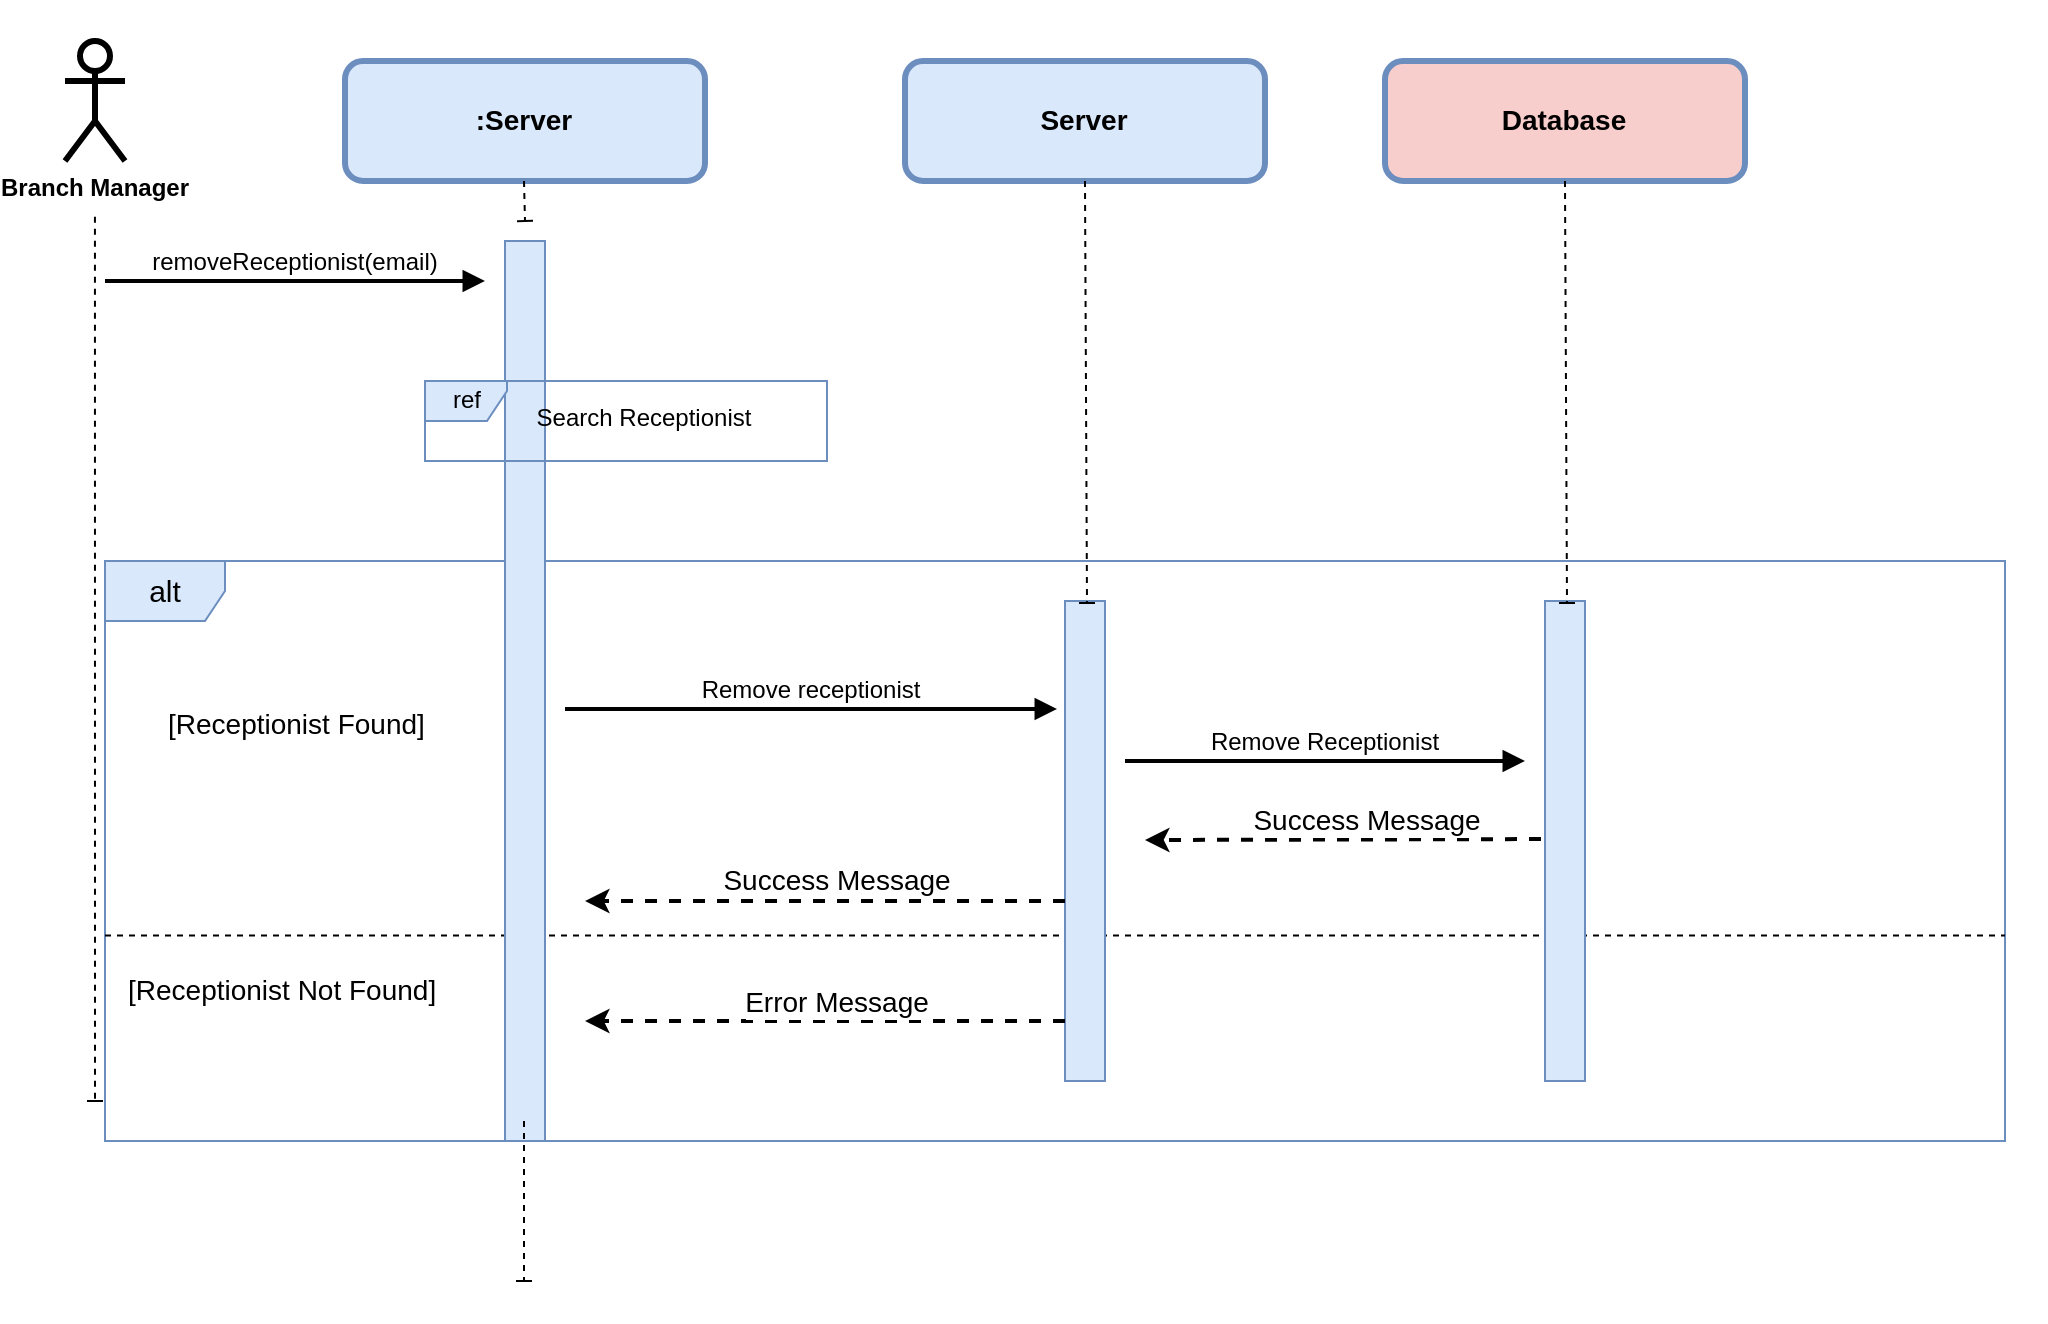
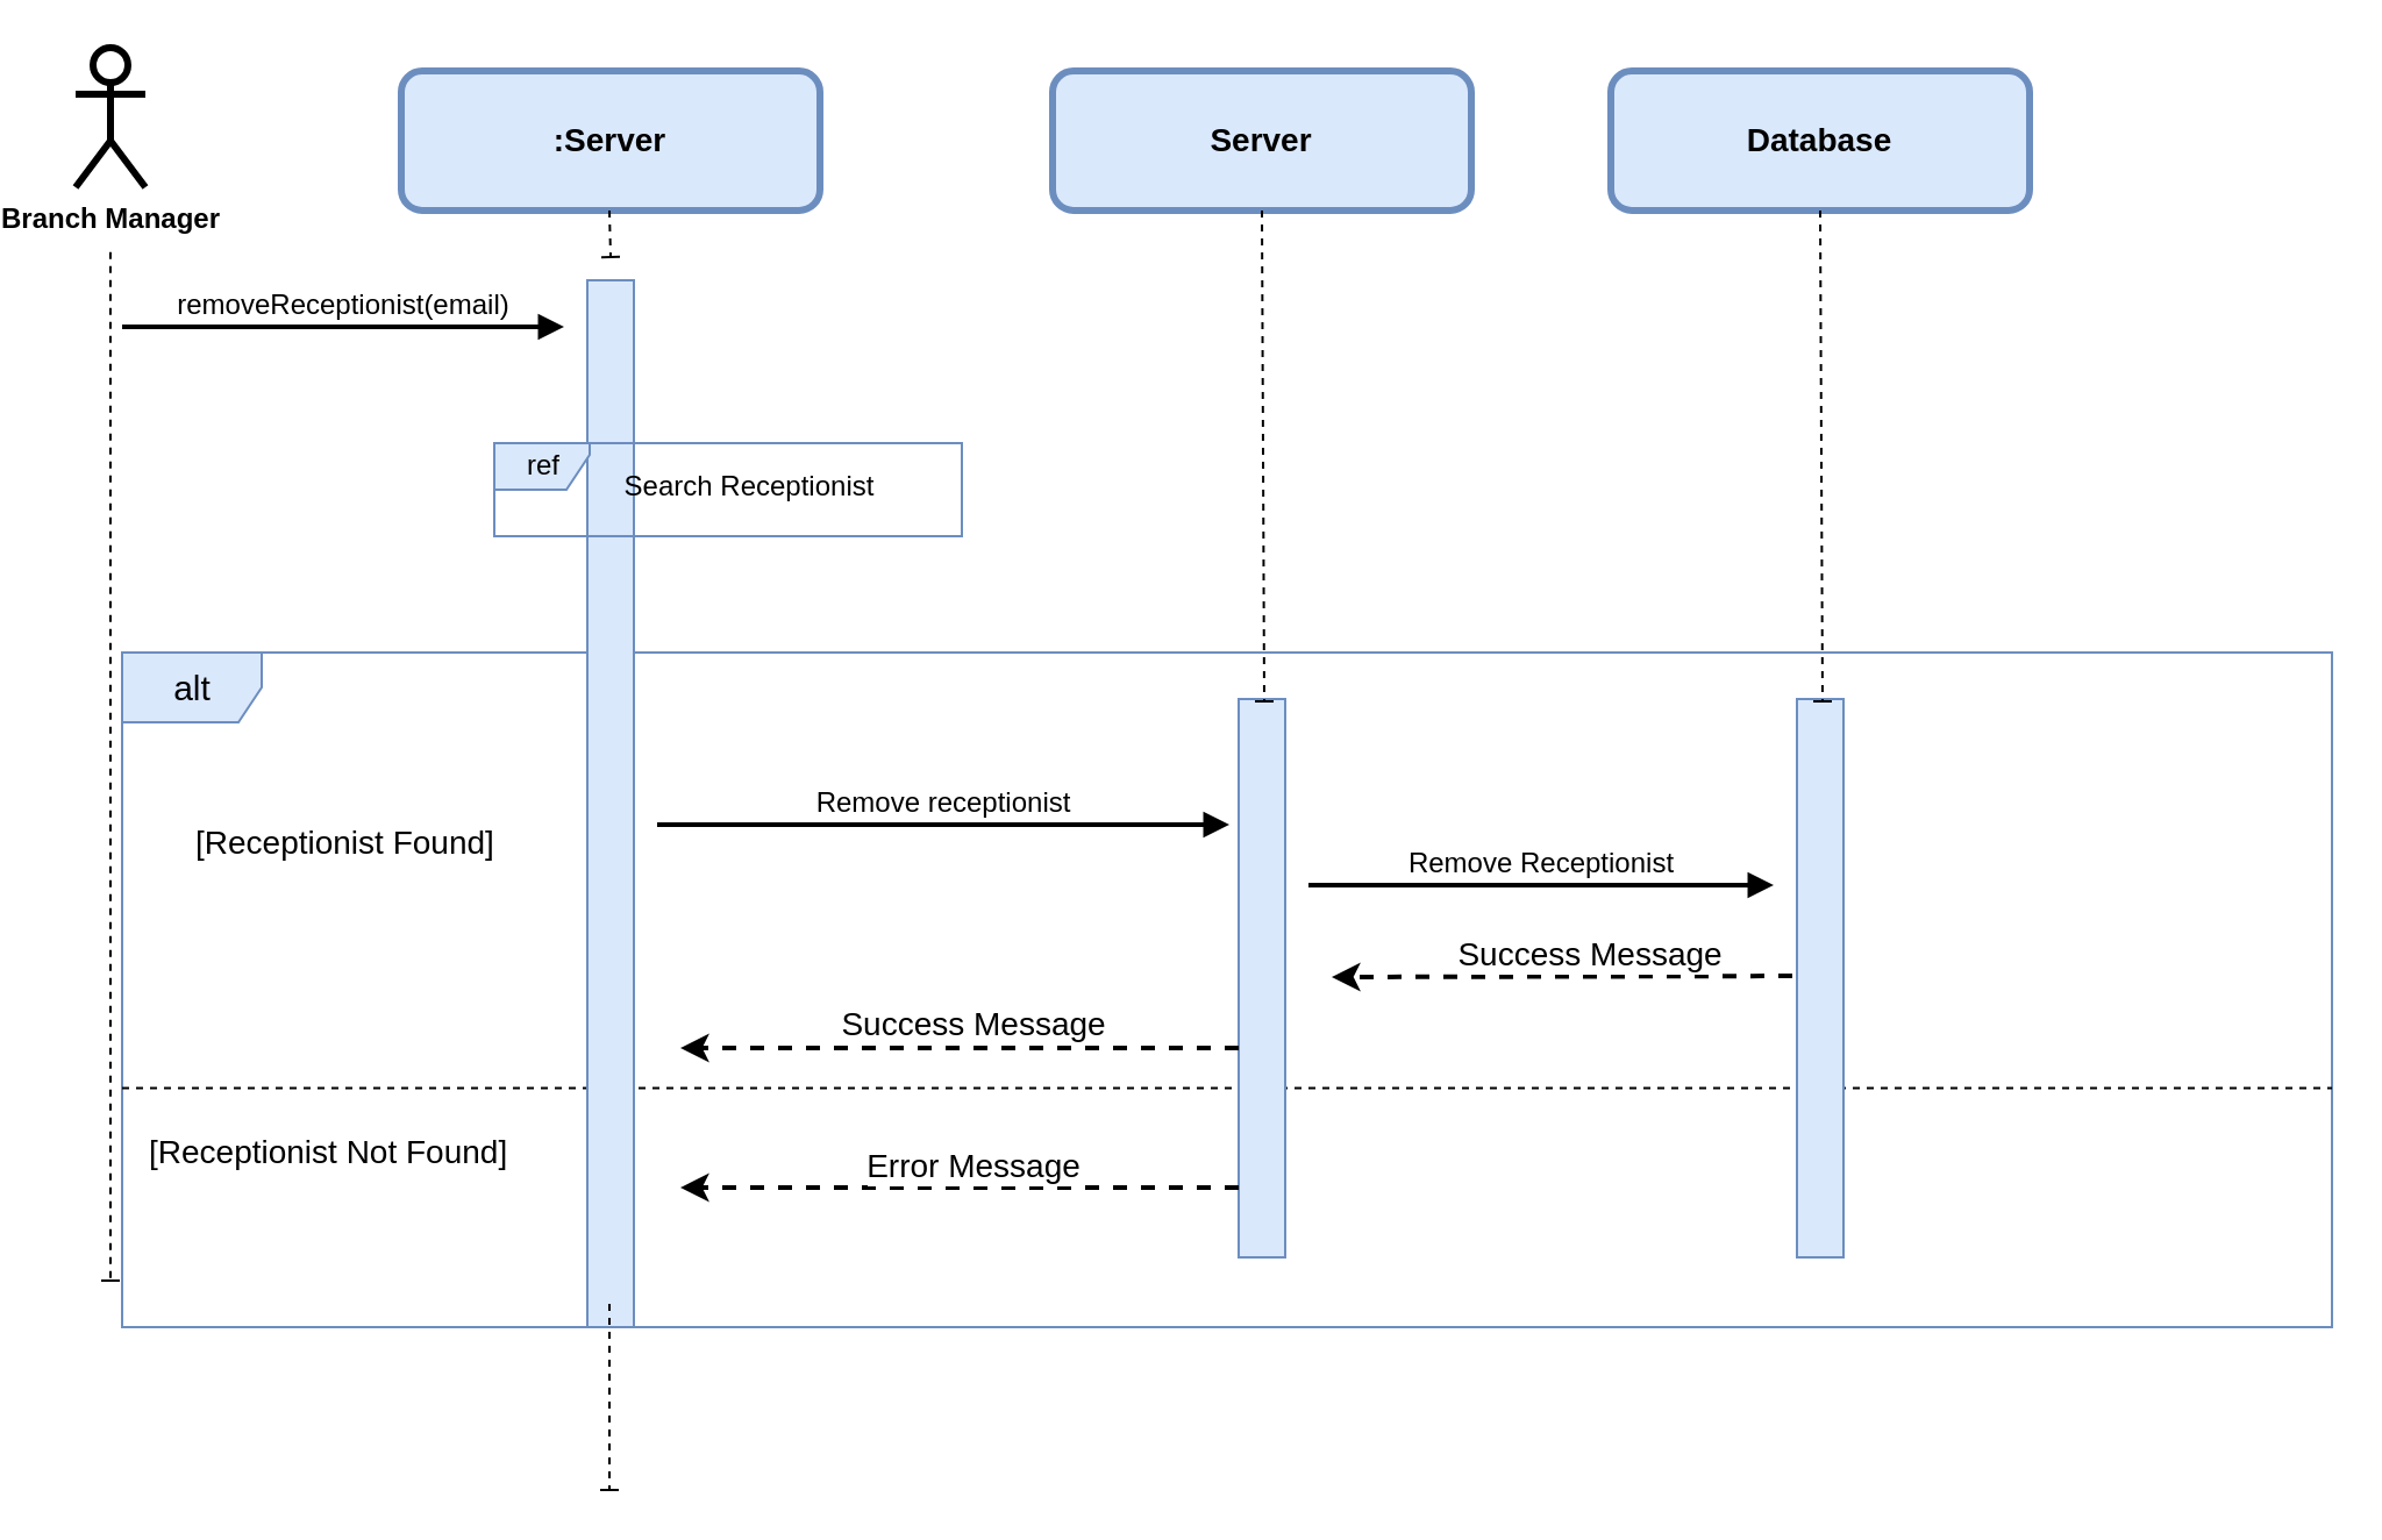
- <mxCell id="27" value="&lt;span style=&quot;font-size: 14px;&quot;&gt;&lt;b&gt;Database&lt;/b&gt;&lt;/span&gt;" style="rounded=1;whiteSpace=wrap;html=1;strokeWidth=3;fillColor=#f8cecc;strokeColor=#6c8ebf;" parent="1" vertex="1"><mxGeometry x="680" y="30" width="180" height="60" as="geometry" /></mxCell>
+ <mxCell id="27" value="&lt;span style=&quot;font-size: 14px;&quot;&gt;&lt;b&gt;Database&lt;/b&gt;&lt;/span&gt;" style="rounded=1;whiteSpace=wrap;html=1;strokeWidth=3;fillColor=#dae8fc;strokeColor=#6c8ebf;" parent="1" vertex="1"><mxGeometry x="680" y="30" width="180" height="60" as="geometry" /></mxCell>
